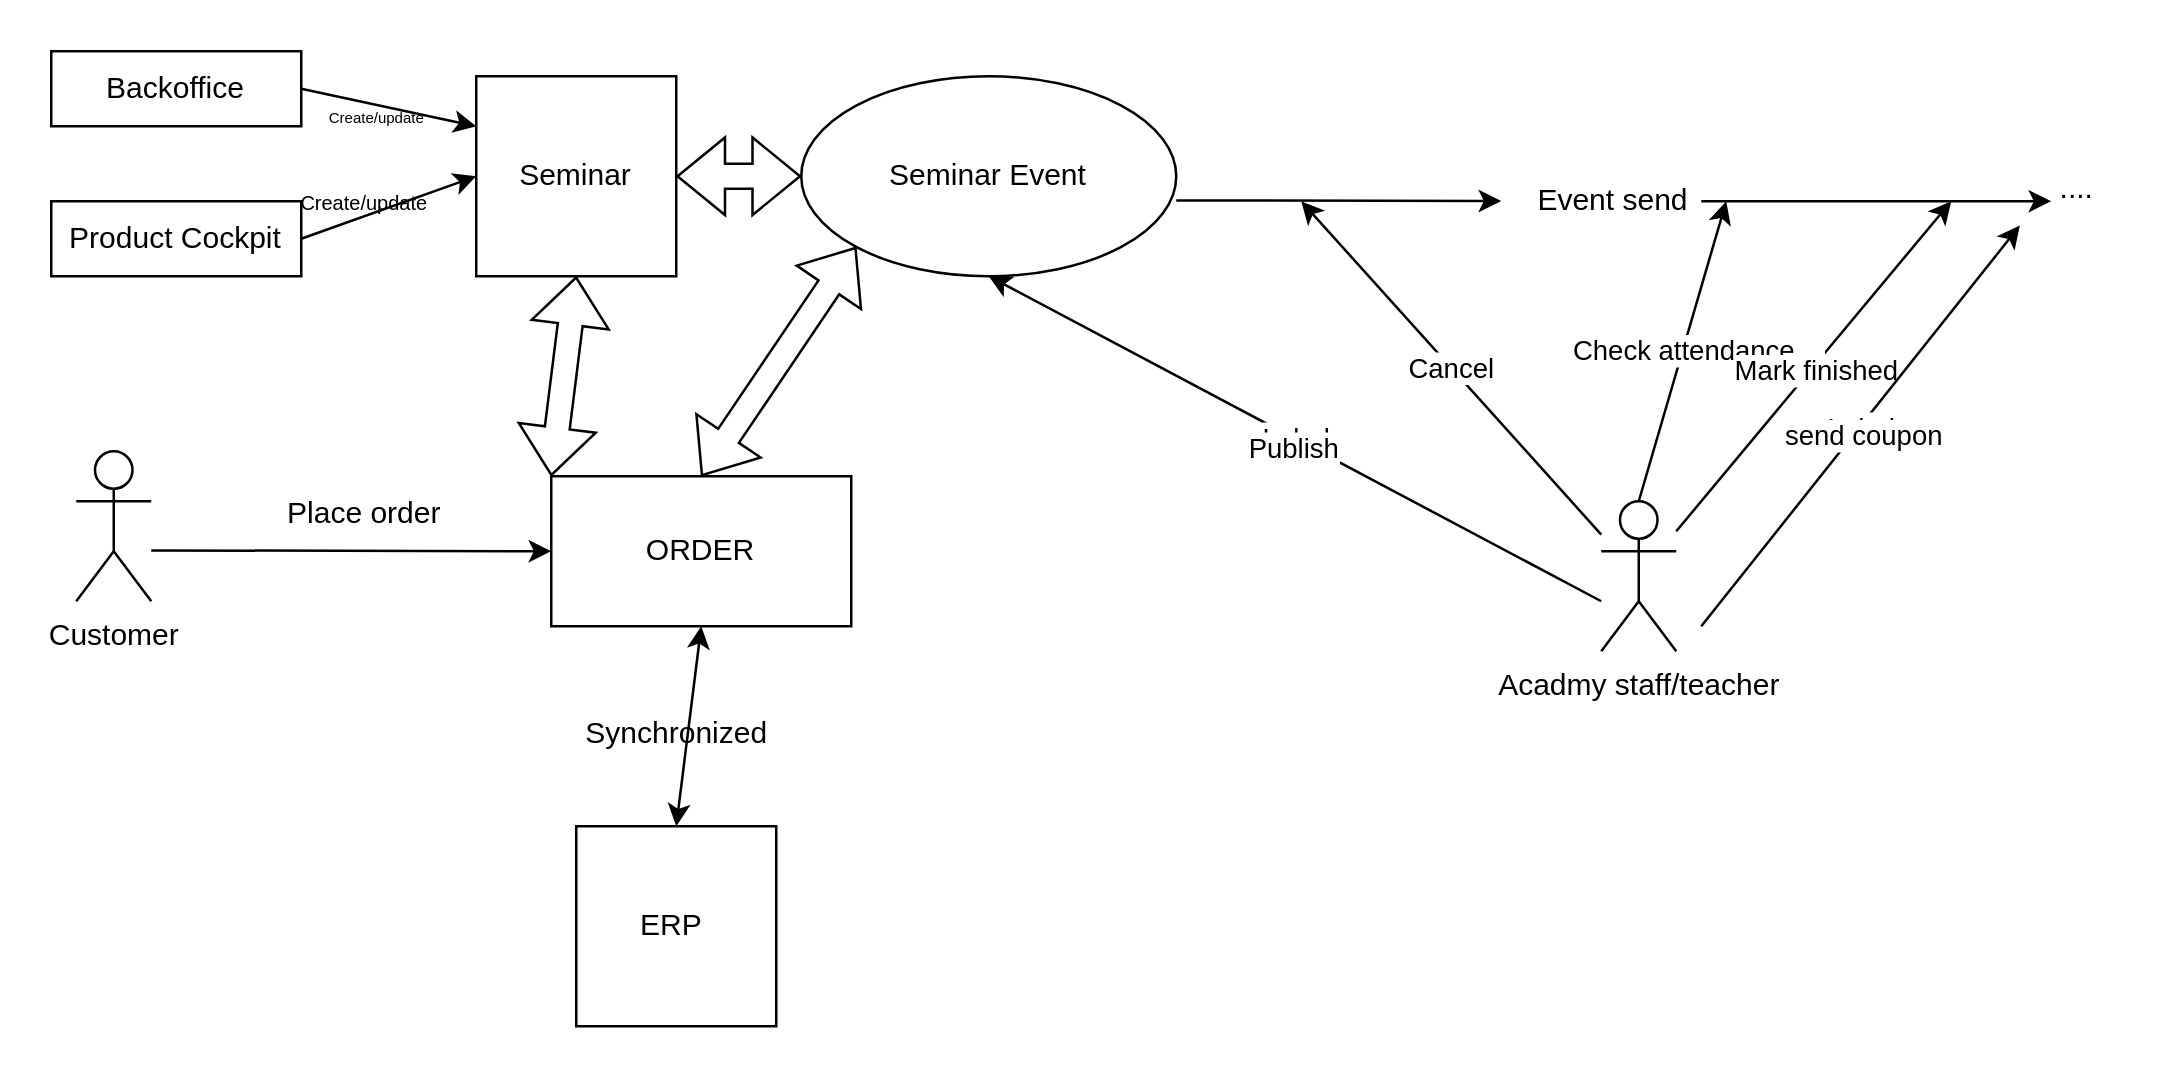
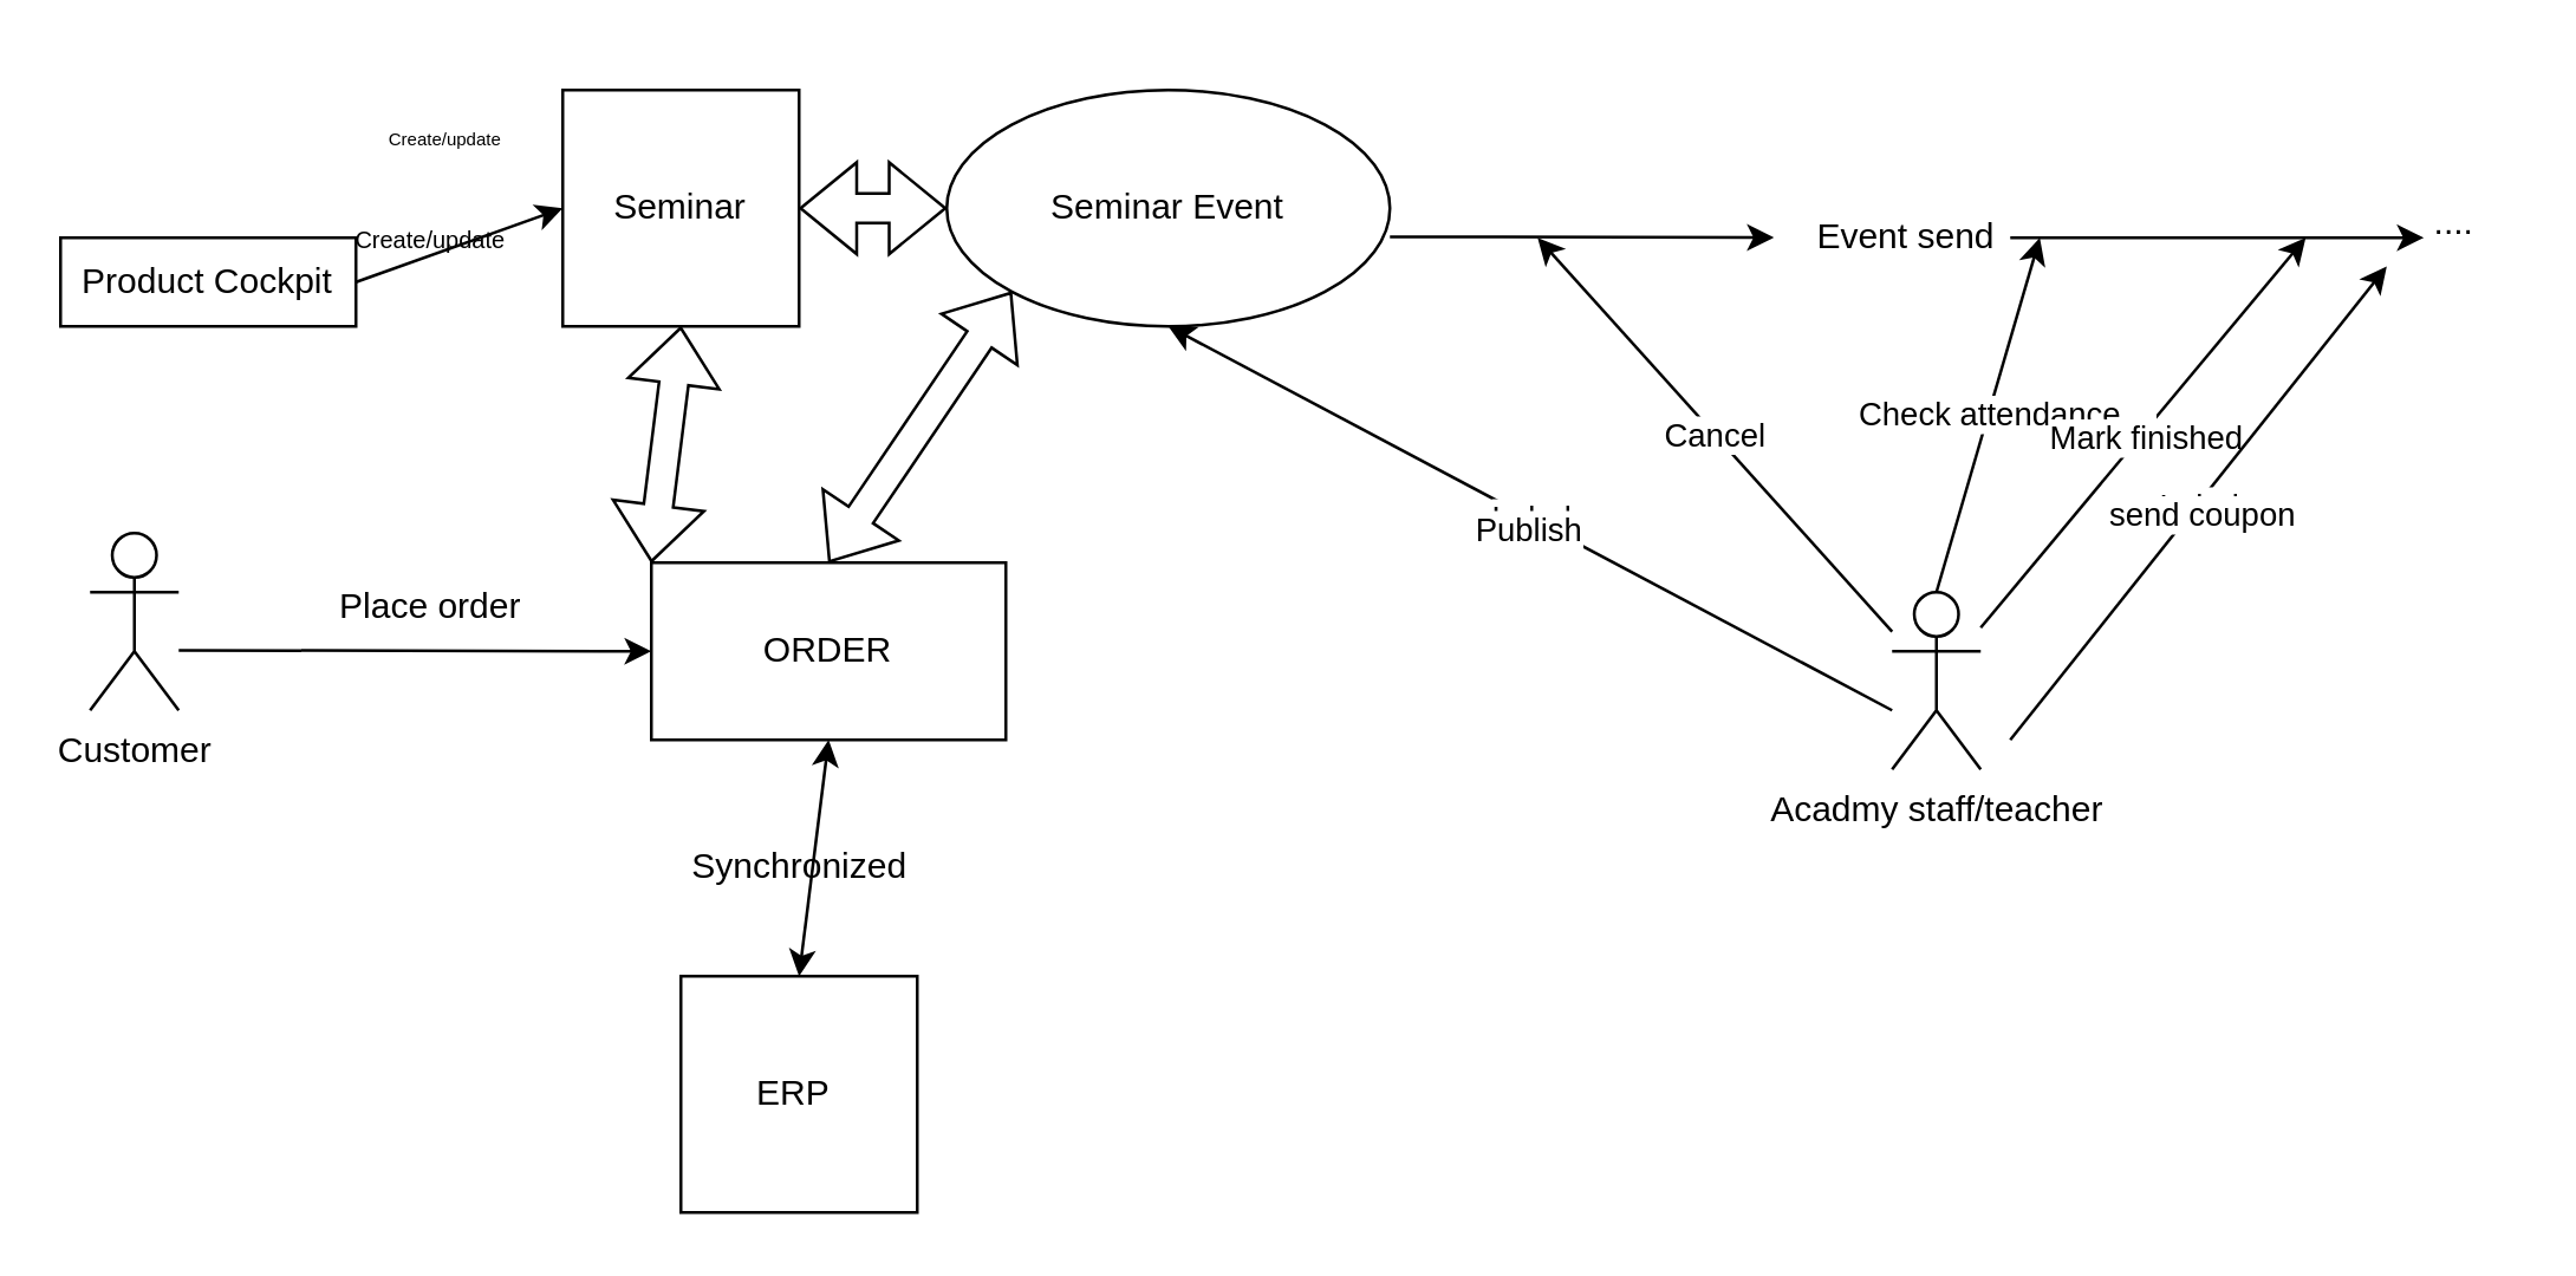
- <mxCell id="3" value="Backoffice" style="rounded=0;whiteSpace=wrap;html=1;" vertex="1" parent="1"><mxGeometry y="20" width="100" height="30" as="geometry" x="20" /></mxCell>
- <mxCell id="6" value="" style="endArrow=classic;html=1;rounded=0;exitX=1;exitY=0.5;exitDx=0;exitDy=0;entryX=0;entryY=0.25;entryDx=0;entryDy=0;" edge="1" parent="1" source="3" target="2"><mxGeometry width="50" height="50" relative="1" as="geometry"><mxPoint x="420" y="240" as="sourcePoint" /><mxPoint x="470" y="190" as="targetPoint" /></mxGeometry></mxCell>
